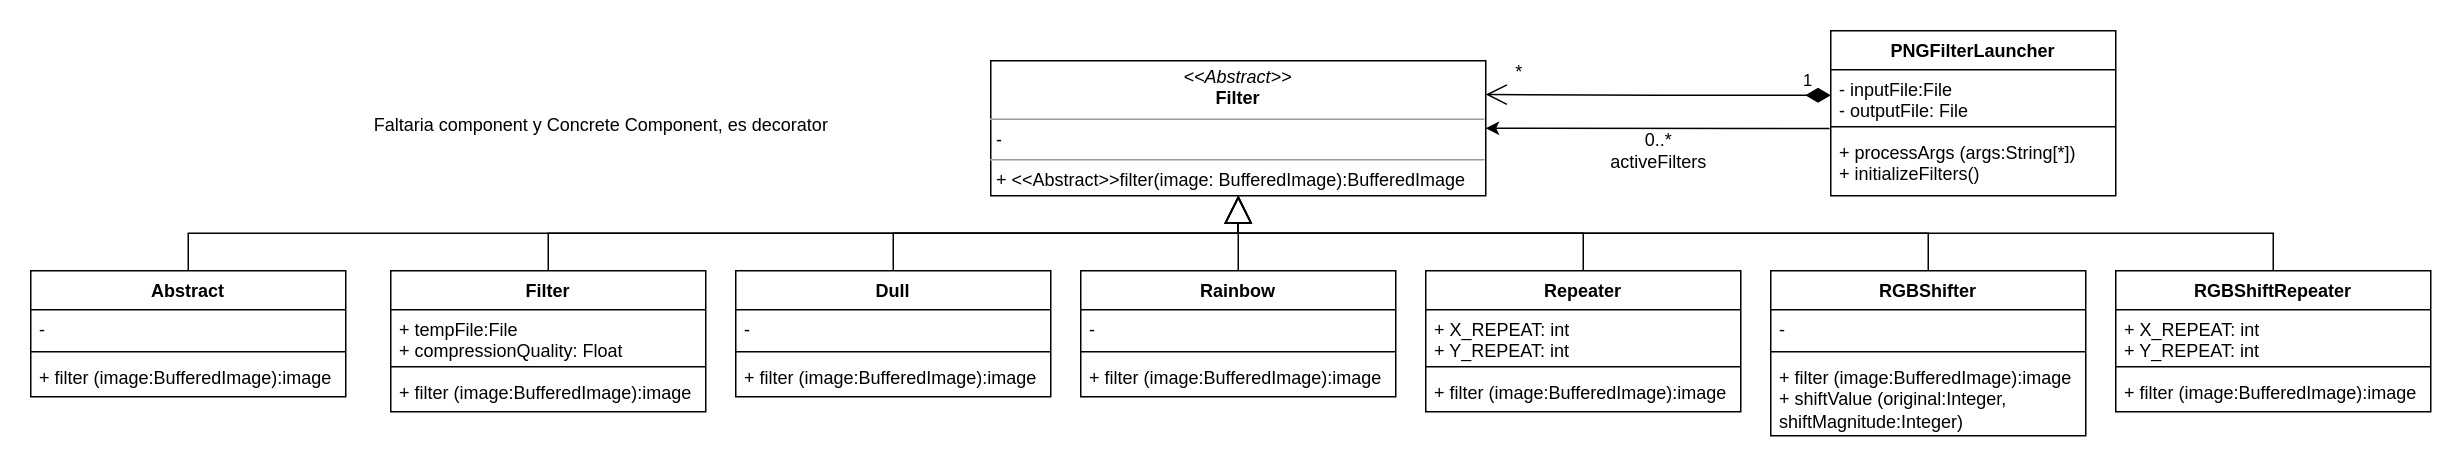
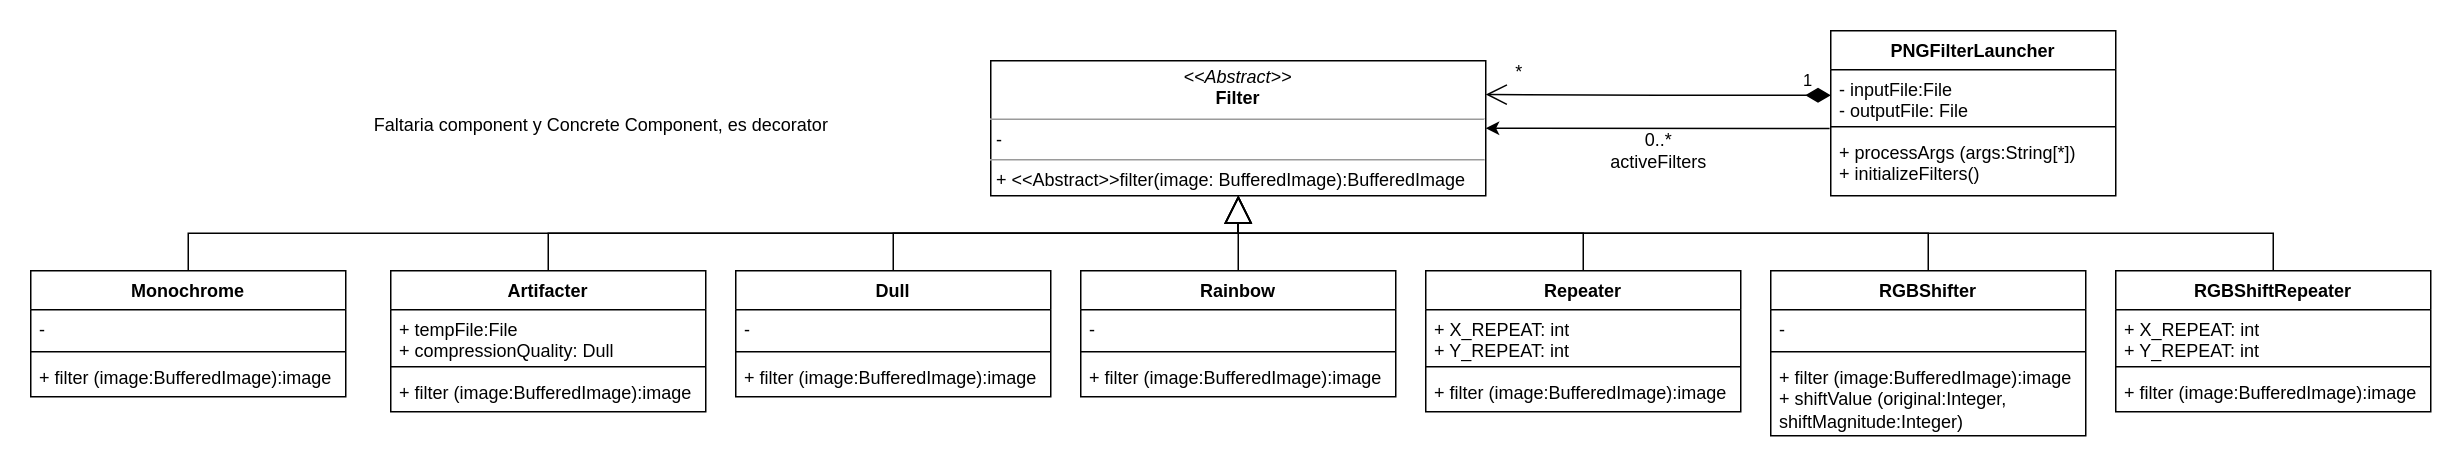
- <mxCell id="40" value="Abstract" style="swimlane;fontStyle=1;align=center;verticalAlign=top;childLayout=stackLayout;horizontal=1;startSize=26;horizontalStack=0;resizeParent=1;resizeParentMax=0;resizeLast=0;collapsible=1;marginBottom=0;whiteSpace=wrap;html=1;" parent="1" vertex="1"><mxGeometry x="20" y="180" width="210" height="84" as="geometry" /></mxCell>
+ <mxCell id="40" value="Monochrome" style="swimlane;fontStyle=1;align=center;verticalAlign=top;childLayout=stackLayout;horizontal=1;startSize=26;horizontalStack=0;resizeParent=1;resizeParentMax=0;resizeLast=0;collapsible=1;marginBottom=0;whiteSpace=wrap;html=1;" parent="1" vertex="1"><mxGeometry x="20" y="180" width="210" height="84" as="geometry" /></mxCell>
- <mxCell id="3" value="Filter" style="swimlane;fontStyle=1;align=center;verticalAlign=top;childLayout=stackLayout;horizontal=1;startSize=26;horizontalStack=0;resizeParent=1;resizeParentMax=0;resizeLast=0;collapsible=1;marginBottom=0;whiteSpace=wrap;html=1;" parent="1" vertex="1"><mxGeometry x="260" y="180" width="210" height="94" as="geometry" /></mxCell>
+ <mxCell id="3" value="Artifacter" style="swimlane;fontStyle=1;align=center;verticalAlign=top;childLayout=stackLayout;horizontal=1;startSize=26;horizontalStack=0;resizeParent=1;resizeParentMax=0;resizeLast=0;collapsible=1;marginBottom=0;whiteSpace=wrap;html=1;" parent="1" vertex="1"><mxGeometry x="260" y="180" width="210" height="94" as="geometry" /></mxCell>
- <mxCell id="4" value="+ tempFile:File&lt;br&gt;+ compressionQuality: Float" style="text;strokeColor=none;fillColor=none;align=left;verticalAlign=top;spacingLeft=4;spacingRight=4;overflow=hidden;rotatable=0;points=[[0,0.5],[1,0.5]];portConstraint=eastwest;whiteSpace=wrap;html=1;" parent="3" vertex="1"><mxGeometry y="26" width="210" height="34" as="geometry" /></mxCell>
+ <mxCell id="4" value="+ tempFile:File&lt;br&gt;+ compressionQuality: Dull" style="text;strokeColor=none;fillColor=none;align=left;verticalAlign=top;spacingLeft=4;spacingRight=4;overflow=hidden;rotatable=0;points=[[0,0.5],[1,0.5]];portConstraint=eastwest;whiteSpace=wrap;html=1;" parent="3" vertex="1"><mxGeometry y="26" width="210" height="34" as="geometry" /></mxCell>
